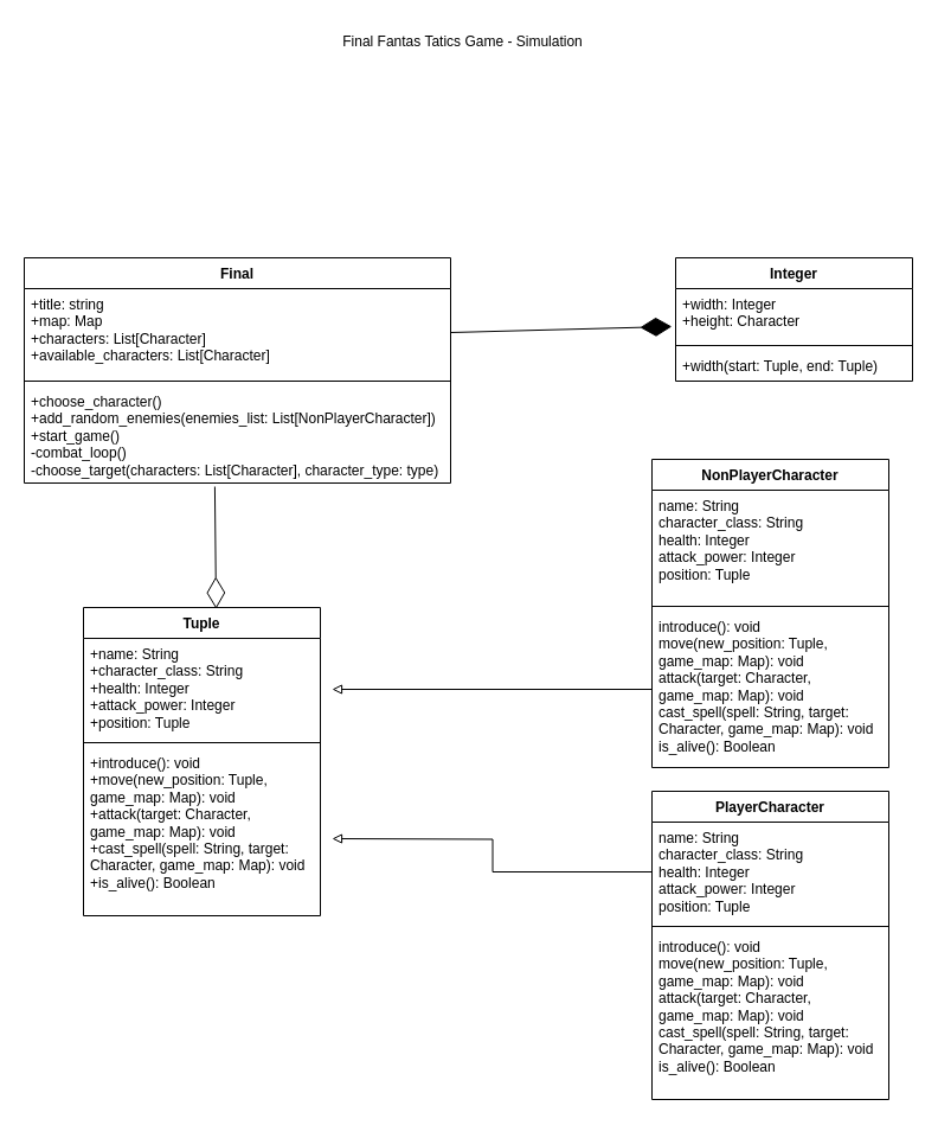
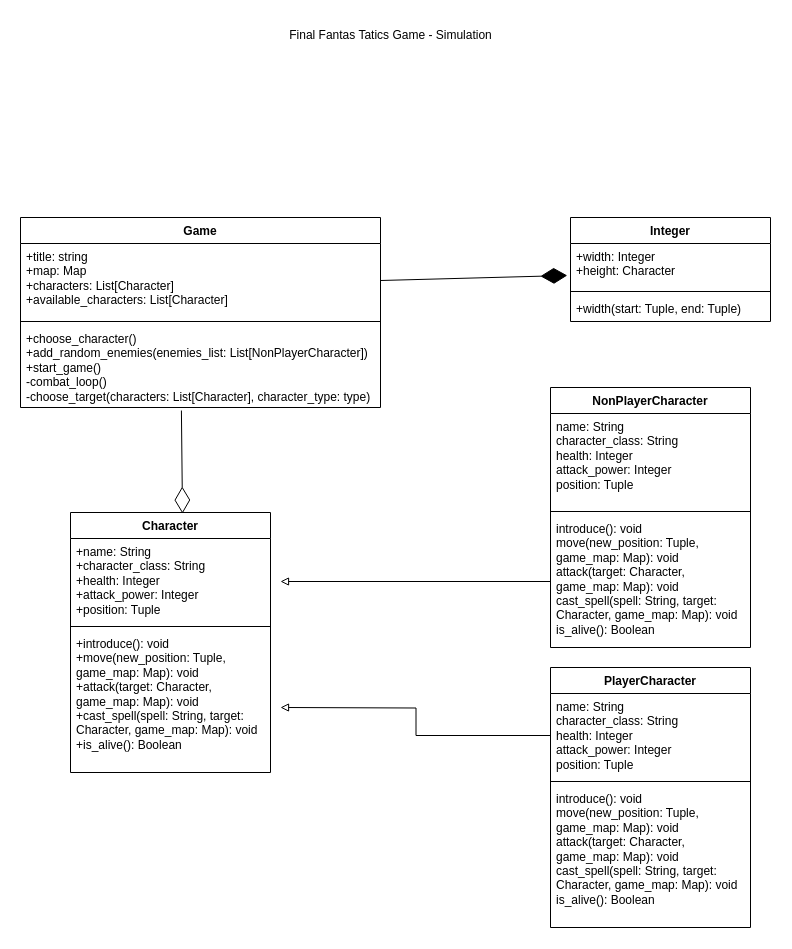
- <mxCell id="2" value="Final" style="swimlane;fontStyle=1;align=center;verticalAlign=top;childLayout=stackLayout;horizontal=1;startSize=26;horizontalStack=0;resizeParent=1;resizeParentMax=0;resizeLast=0;collapsible=1;marginBottom=0;whiteSpace=wrap;html=1;" vertex="1" parent="1"><mxGeometry x="20" y="217" width="360" height="190" as="geometry" /></mxCell>
+ <mxCell id="2" value="Game" style="swimlane;fontStyle=1;align=center;verticalAlign=top;childLayout=stackLayout;horizontal=1;startSize=26;horizontalStack=0;resizeParent=1;resizeParentMax=0;resizeLast=0;collapsible=1;marginBottom=0;whiteSpace=wrap;html=1;" vertex="1" parent="1"><mxGeometry x="20" y="217" width="360" height="190" as="geometry" /></mxCell>
- <mxCell id="10" value="Tuple" style="swimlane;fontStyle=1;align=center;verticalAlign=top;childLayout=stackLayout;horizontal=1;startSize=26;horizontalStack=0;resizeParent=1;resizeParentMax=0;resizeLast=0;collapsible=1;marginBottom=0;whiteSpace=wrap;html=1;" vertex="1" parent="1"><mxGeometry x="70" y="512" width="200" height="260" as="geometry" /></mxCell>
+ <mxCell id="10" value="Character" style="swimlane;fontStyle=1;align=center;verticalAlign=top;childLayout=stackLayout;horizontal=1;startSize=26;horizontalStack=0;resizeParent=1;resizeParentMax=0;resizeLast=0;collapsible=1;marginBottom=0;whiteSpace=wrap;html=1;" vertex="1" parent="1"><mxGeometry x="70" y="512" width="200" height="260" as="geometry" /></mxCell>
